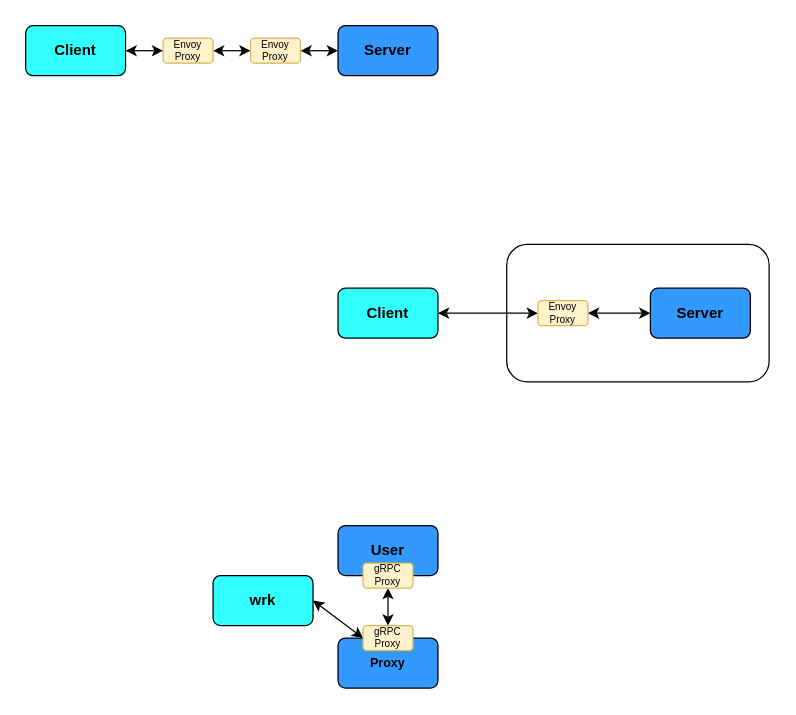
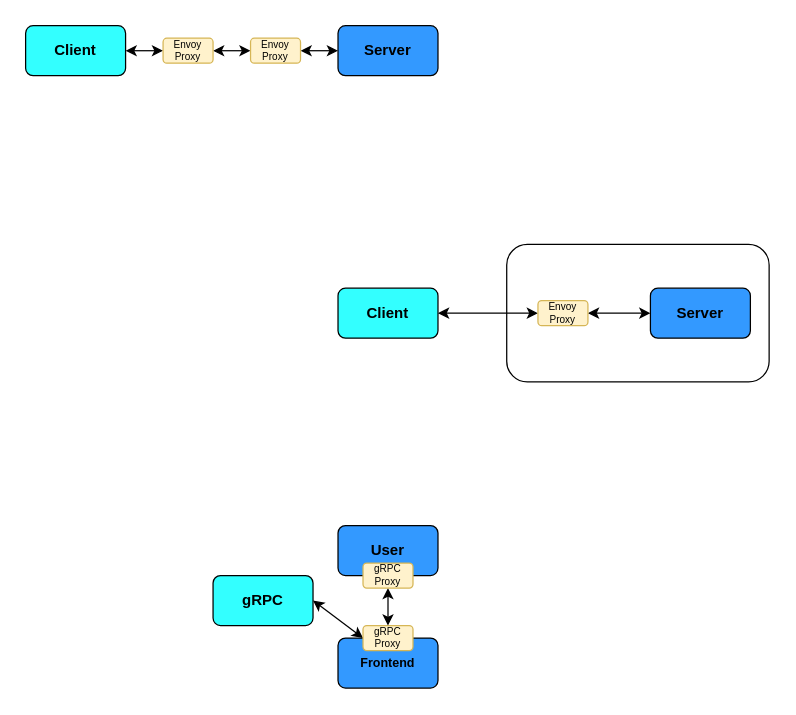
- <mxCell id="17" value="&lt;b&gt;wrk&lt;/b&gt;" style="rounded=1;whiteSpace=wrap;html=1;fillColor=#33FFFF;" parent="1" vertex="1"><mxGeometry x="170" y="460" width="80" height="40" as="geometry" /></mxCell>
+ <mxCell id="17" value="&lt;b&gt;gRPC&lt;/b&gt;" style="rounded=1;whiteSpace=wrap;html=1;fillColor=#33FFFF;" parent="1" vertex="1"><mxGeometry x="170" y="460" width="80" height="40" as="geometry" /></mxCell>
- <mxCell id="18" value="&lt;b&gt;&lt;font style=&quot;font-size: 10px&quot;&gt;Proxy&lt;/font&gt;&lt;/b&gt;" style="rounded=1;whiteSpace=wrap;html=1;fillColor=#3399FF;" parent="1" vertex="1"><mxGeometry x="270" y="510" width="80" height="40" as="geometry" /></mxCell>
+ <mxCell id="18" value="&lt;b&gt;&lt;font style=&quot;font-size: 10px&quot;&gt;Frontend&lt;/font&gt;&lt;/b&gt;" style="rounded=1;whiteSpace=wrap;html=1;fillColor=#3399FF;" parent="1" vertex="1"><mxGeometry x="270" y="510" width="80" height="40" as="geometry" /></mxCell>
